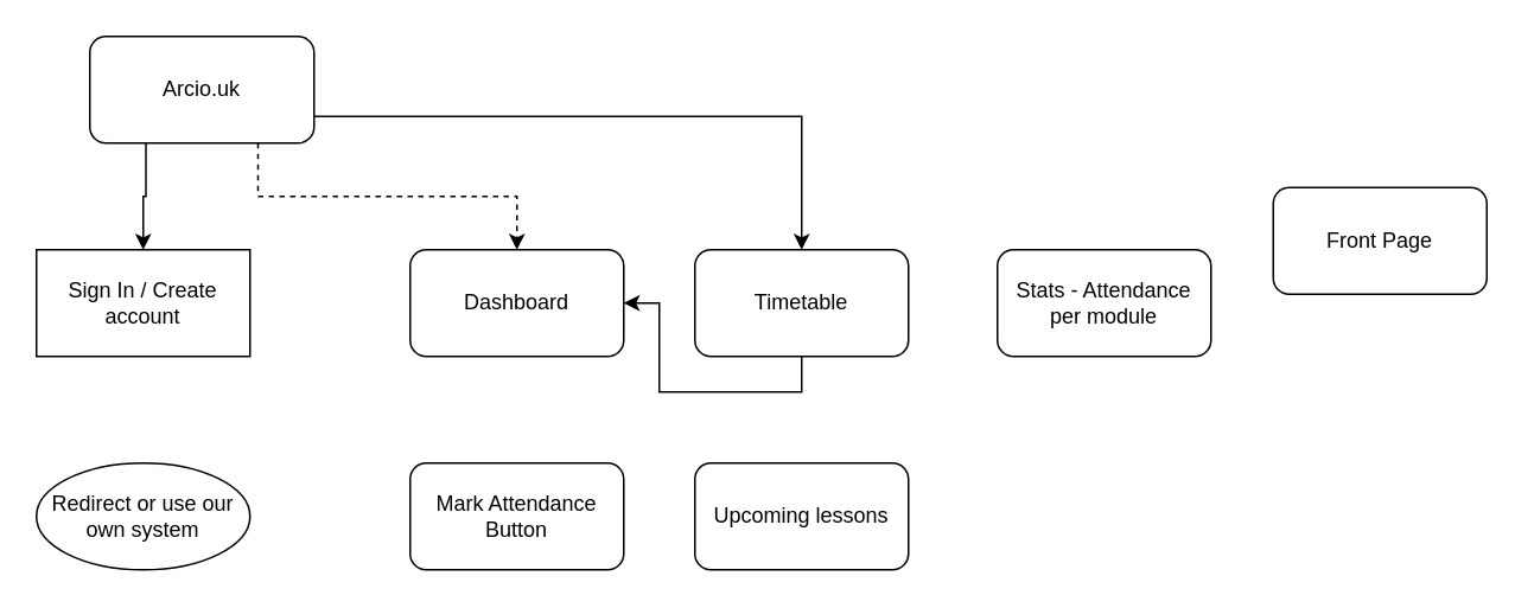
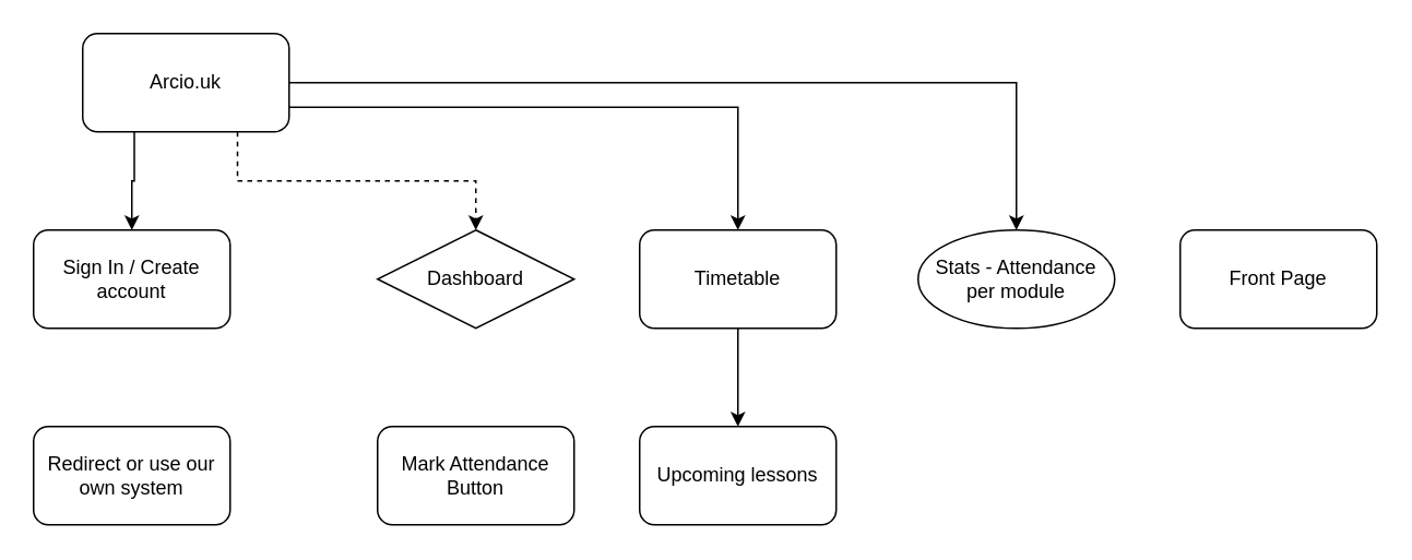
+ <mxCell id="4" style="edgeStyle=orthogonalEdgeStyle;rounded=0;orthogonalLoop=1;jettySize=auto;html=1;exitX=1;exitY=0.5;exitDx=0;exitDy=0;entryX=0.5;entryY=0;entryDx=0;entryDy=0;" edge="1" parent="1" source="6" target="15"><mxGeometry relative="1" as="geometry" /></mxCell>
- <mxCell id="7" value="Front Page" style="rounded=1;whiteSpace=wrap;html=1;" parent="1" vertex="1"><mxGeometry x="715" y="105" width="120" height="60" as="geometry" /></mxCell>
+ <mxCell id="7" value="Front Page" style="rounded=1;whiteSpace=wrap;html=1;" parent="1" vertex="1"><mxGeometry x="720" y="140" width="120" height="60" as="geometry" /></mxCell>
- <mxCell id="8" value="Sign In / Create account" style="whiteSpace=wrap;html=1;rounded=0;" parent="1" vertex="1"><mxGeometry x="20" y="140" width="120" height="60" as="geometry" /></mxCell>
+ <mxCell id="8" value="Sign In / Create account" style="rounded=1;whiteSpace=wrap;html=1;" parent="1" vertex="1"><mxGeometry x="20" y="140" width="120" height="60" as="geometry" /></mxCell>
- <mxCell id="10" value="Dashboard" style="rounded=1;whiteSpace=wrap;html=1;" parent="1" vertex="1"><mxGeometry x="230" y="140" width="120" height="60" as="geometry" /></mxCell>
+ <mxCell id="10" value="Dashboard" style="rhombus;whiteSpace=wrap;html=1;" parent="1" vertex="1"><mxGeometry x="230" y="140" width="120" height="60" as="geometry" /></mxCell>
- <mxCell id="15" value="Stats - Attendance per module" style="rounded=1;whiteSpace=wrap;html=1;" vertex="1" parent="1"><mxGeometry x="560" y="140" width="120" height="60" as="geometry" /></mxCell>
+ <mxCell id="15" value="Stats - Attendance per module" style="ellipse;whiteSpace=wrap;html=1;" vertex="1" parent="1"><mxGeometry x="560" y="140" width="120" height="60" as="geometry" /></mxCell>
- <mxCell id="13" style="edgeStyle=orthogonalEdgeStyle;rounded=0;orthogonalLoop=1;jettySize=auto;html=1;exitX=0.5;exitY=1;exitDx=0;exitDy=0;" edge="1" parent="1" source="14" target="10"><mxGeometry relative="1" as="geometry" /></mxCell>
+ <mxCell id="13" style="edgeStyle=orthogonalEdgeStyle;rounded=0;orthogonalLoop=1;jettySize=auto;html=1;exitX=0.5;exitY=1;exitDx=0;exitDy=0;entryX=0.5;entryY=0;entryDx=0;entryDy=0;" edge="1" parent="1" source="14" target="12"><mxGeometry relative="1" as="geometry" /></mxCell>
- <mxCell id="9" value="Redirect or use our own system" style="ellipse;whiteSpace=wrap;html=1;" parent="1" vertex="1"><mxGeometry x="20" y="260" width="120" height="60" as="geometry" /></mxCell>
+ <mxCell id="9" value="Redirect or use our own system" style="rounded=1;whiteSpace=wrap;html=1;" parent="1" vertex="1"><mxGeometry x="20" y="260" width="120" height="60" as="geometry" /></mxCell>
